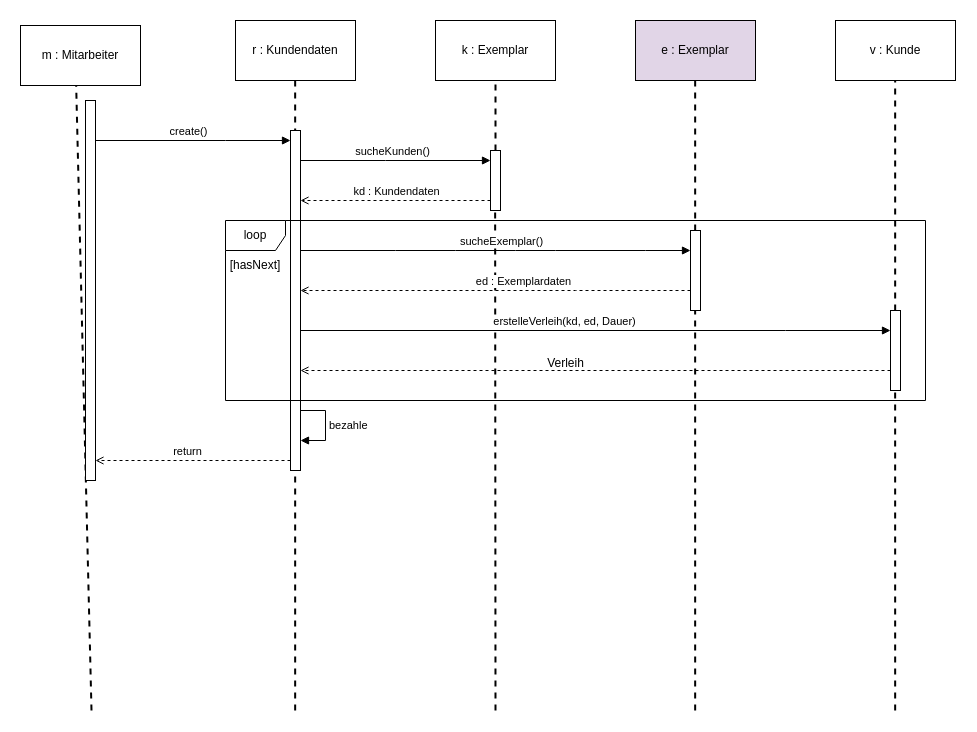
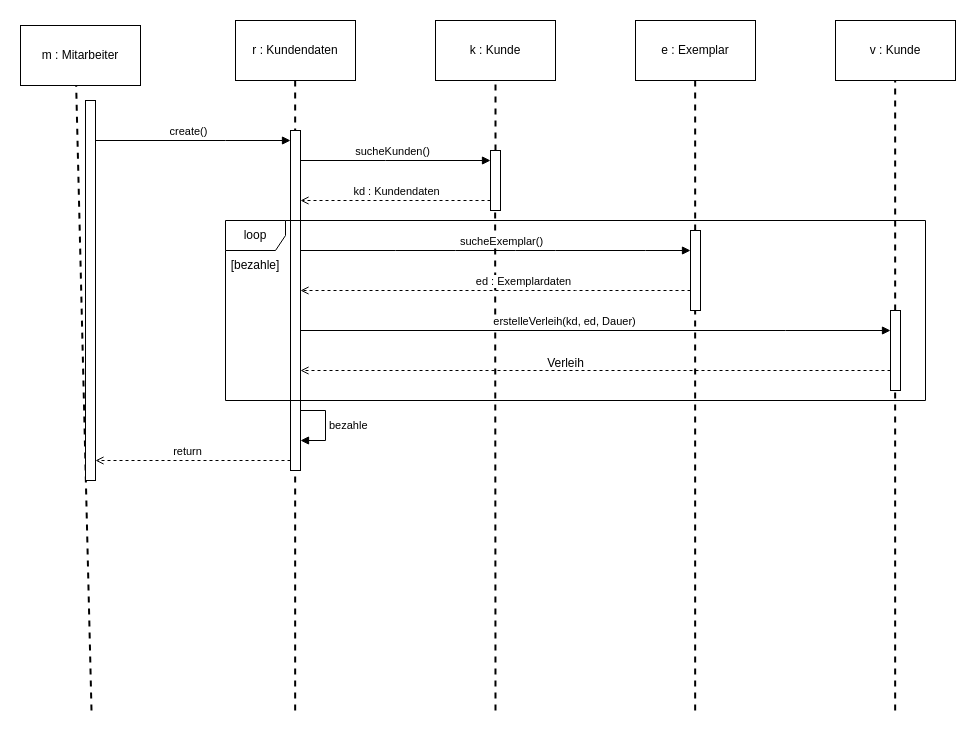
- <mxCell id="5" value="k : Exemplar" style="rounded=0;whiteSpace=wrap;html=1;" vertex="1" parent="1"><mxGeometry x="435" y="20" width="120" height="60" as="geometry" /></mxCell>
+ <mxCell id="5" value="k : Kunde" style="rounded=0;whiteSpace=wrap;html=1;" vertex="1" parent="1"><mxGeometry x="435" y="20" width="120" height="60" as="geometry" /></mxCell>
- <mxCell id="4" value="e : Exemplar" style="rounded=0;whiteSpace=wrap;html=1;fillColor=#e1d5e7;" vertex="1" parent="1"><mxGeometry x="635" y="20" width="120" height="60" as="geometry" /></mxCell>
+ <mxCell id="4" value="e : Exemplar" style="rounded=0;whiteSpace=wrap;html=1;" vertex="1" parent="1"><mxGeometry x="635" y="20" width="120" height="60" as="geometry" /></mxCell>
- <mxCell id="38" value="[hasNext]" style="text;html=1;strokeColor=none;fillColor=none;align=center;verticalAlign=middle;whiteSpace=wrap;rounded=0;" vertex="1" parent="1"><mxGeometry x="225" y="260" width="60" height="10" as="geometry" /></mxCell>
+ <mxCell id="38" value="[bezahle]" style="text;html=1;strokeColor=none;fillColor=none;align=center;verticalAlign=middle;whiteSpace=wrap;rounded=0;" vertex="1" parent="1"><mxGeometry x="225" y="260" width="60" height="10" as="geometry" /></mxCell>
